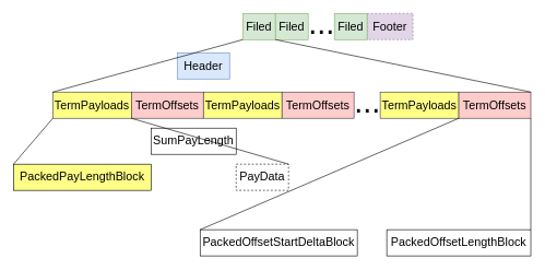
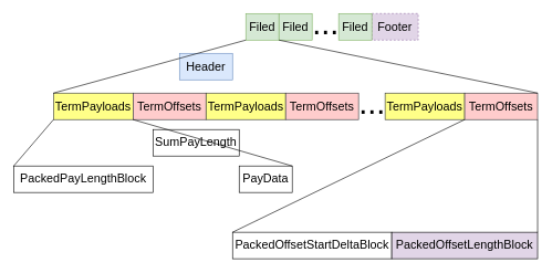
- <mxCell id="6" value="&lt;font style=&quot;font-size: 18px&quot;&gt;PackedPayLengthBlock&lt;/font&gt;" style="rounded=0;whiteSpace=wrap;html=1;fillColor=#ffff88;" vertex="1" parent="1"><mxGeometry x="20" y="250" width="210" height="40" as="geometry" /></mxCell>
+ <mxCell id="6" value="&lt;font style=&quot;font-size: 18px&quot;&gt;PackedPayLengthBlock&lt;/font&gt;" style="rounded=0;whiteSpace=wrap;html=1;" vertex="1" parent="1"><mxGeometry x="20" y="250" width="210" height="40" as="geometry" /></mxCell>
- <mxCell id="13" value="&lt;font style=&quot;font-size: 18px&quot;&gt;PayData&lt;/font&gt;" style="rounded=0;whiteSpace=wrap;html=1;dashed=1;" vertex="1" parent="1"><mxGeometry x="360" y="250" width="80" height="40" as="geometry" /></mxCell>
+ <mxCell id="13" value="&lt;font style=&quot;font-size: 18px&quot;&gt;PayData&lt;/font&gt;" style="rounded=0;whiteSpace=wrap;html=1;" vertex="1" parent="1"><mxGeometry x="360" y="250" width="80" height="40" as="geometry" /></mxCell>
- <mxCell id="14" value="&lt;font style=&quot;font-size: 18px&quot;&gt;PackedOffsetStartDeltaBlock&lt;br&gt;&lt;/font&gt;" style="rounded=0;whiteSpace=wrap;html=1;" vertex="1" parent="1"><mxGeometry x="305" y="350" width="240" height="40" as="geometry" /></mxCell>
+ <mxCell id="14" value="&lt;font style=&quot;font-size: 18px&quot;&gt;PackedOffsetStartDeltaBlock&lt;br&gt;&lt;/font&gt;" style="rounded=0;whiteSpace=wrap;html=1;" vertex="1" parent="1"><mxGeometry x="350" y="350" width="240" height="40" as="geometry" /></mxCell>
- <mxCell id="15" value="&lt;font style=&quot;font-size: 18px&quot;&gt;PackedOffsetLengthBlock&lt;br&gt;&lt;/font&gt;" style="rounded=0;whiteSpace=wrap;html=1;" vertex="1" parent="1"><mxGeometry x="590" y="350" width="220" height="40" as="geometry" /></mxCell>
+ <mxCell id="15" value="&lt;font style=&quot;font-size: 18px&quot;&gt;PackedOffsetLengthBlock&lt;br&gt;&lt;/font&gt;" style="rounded=0;whiteSpace=wrap;html=1;fillColor=#e1d5e7;" vertex="1" parent="1"><mxGeometry x="590" y="350" width="220" height="40" as="geometry" /></mxCell>
